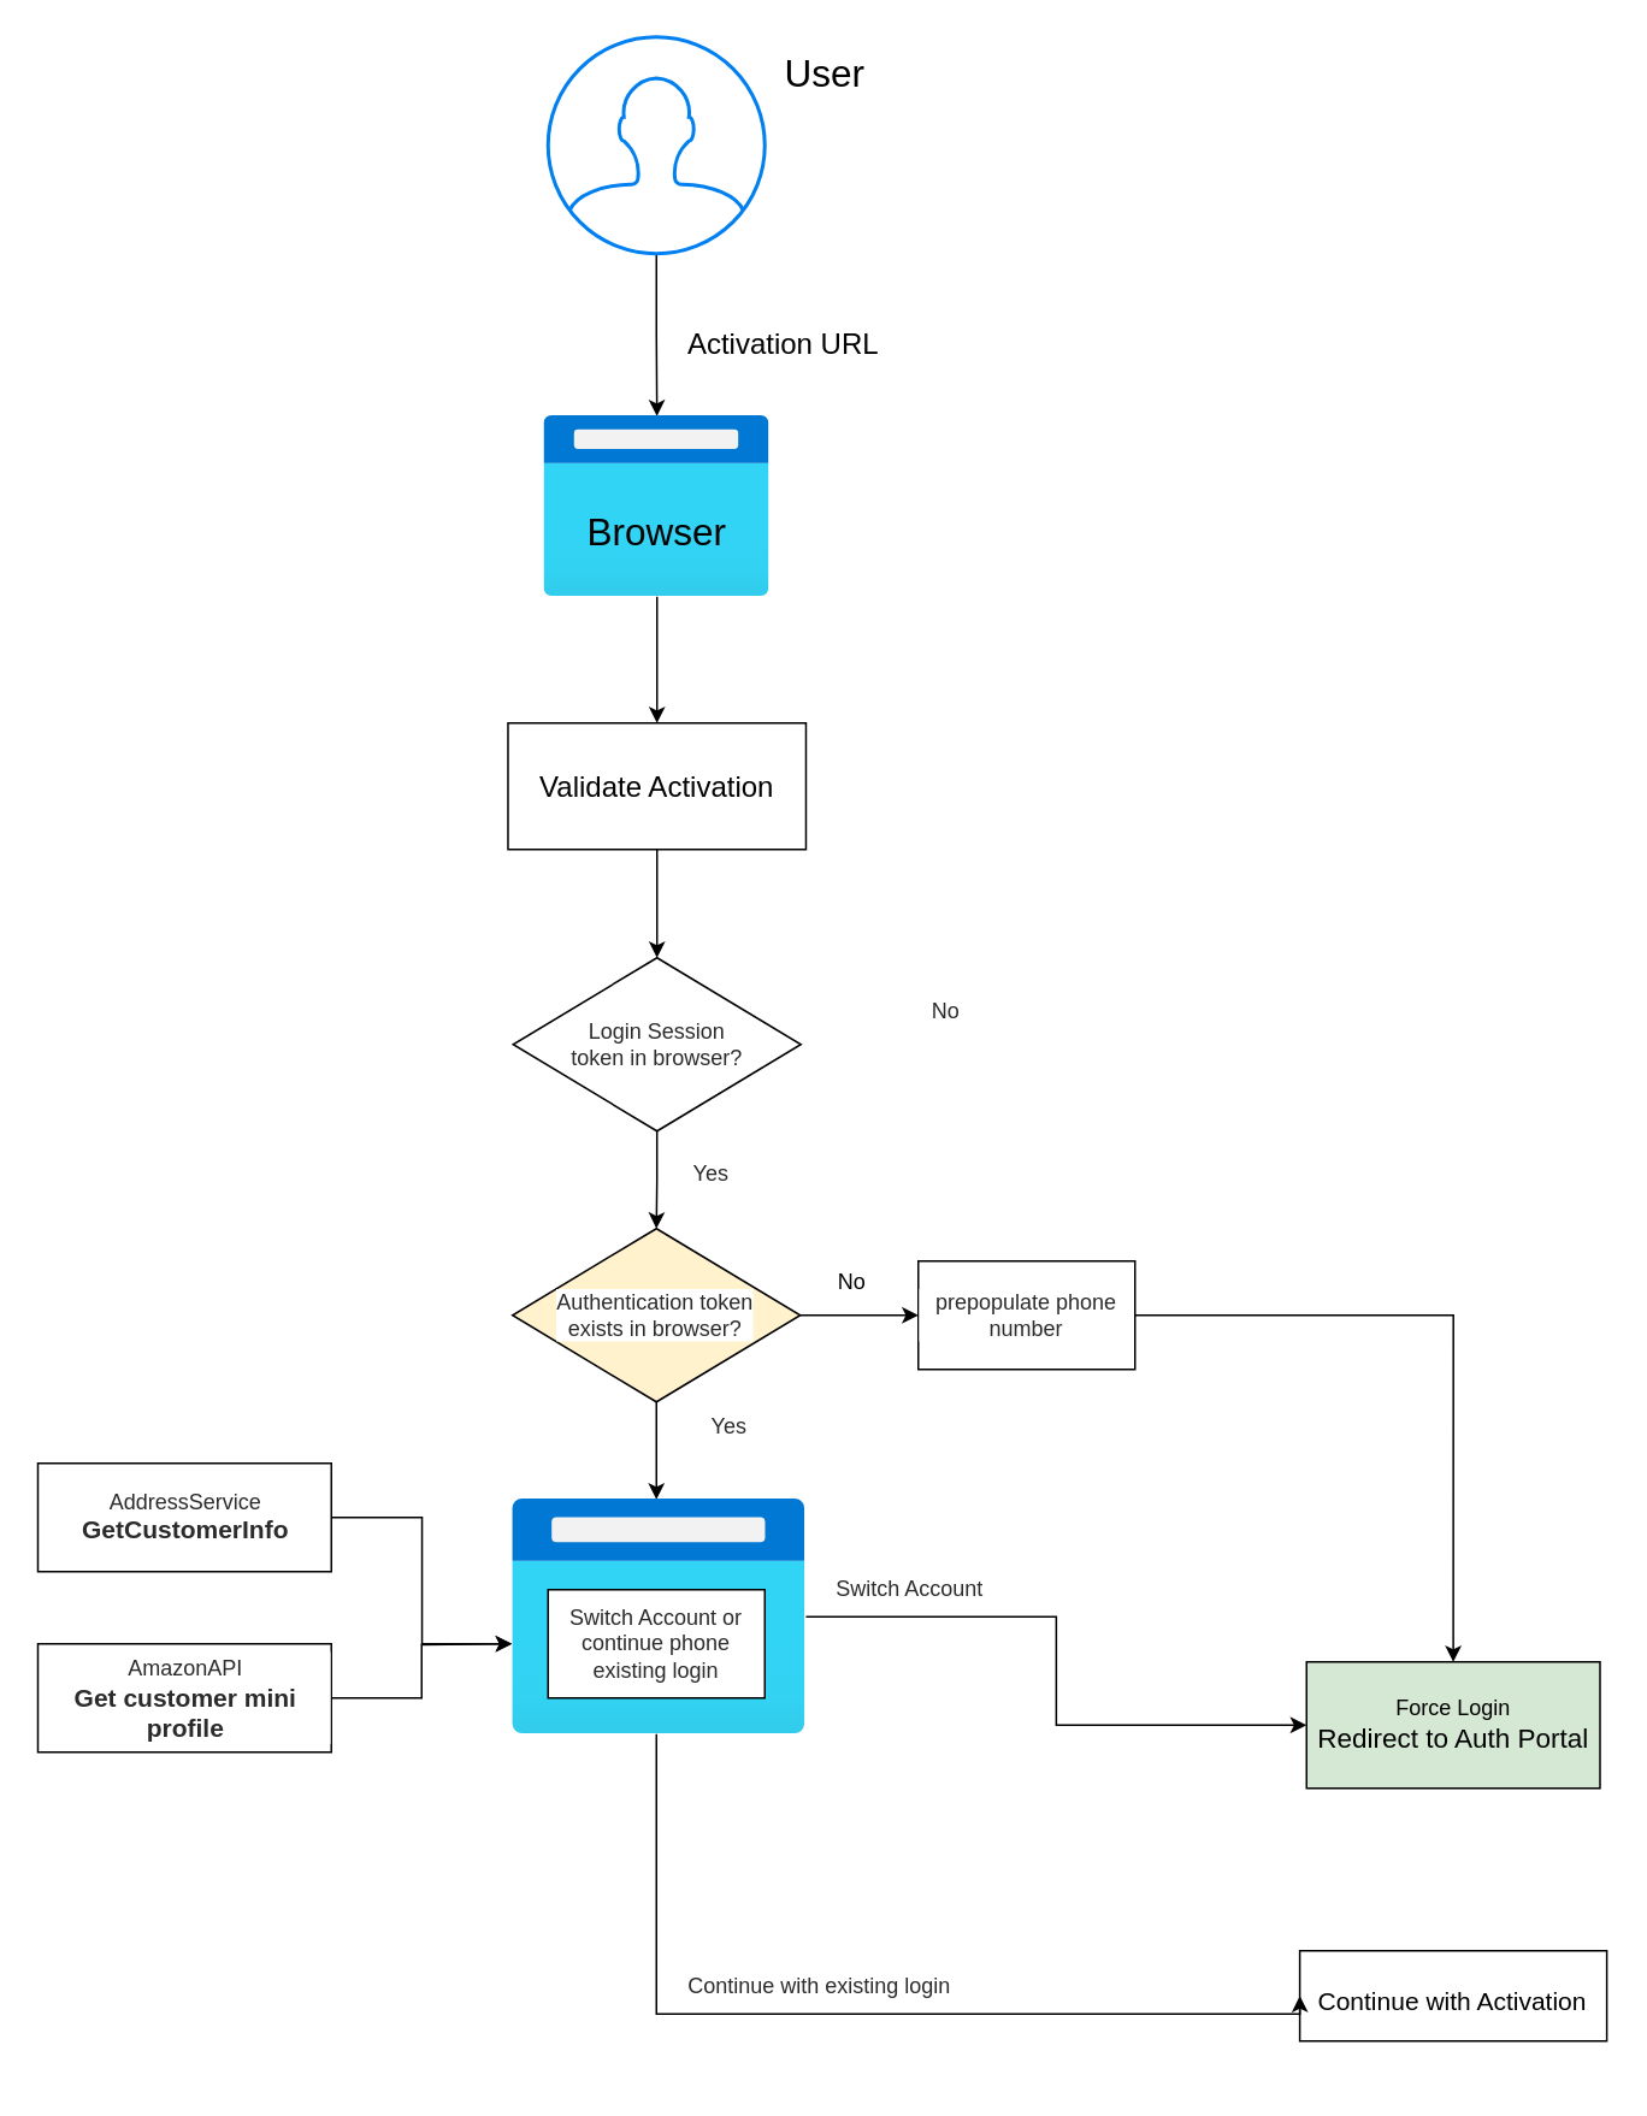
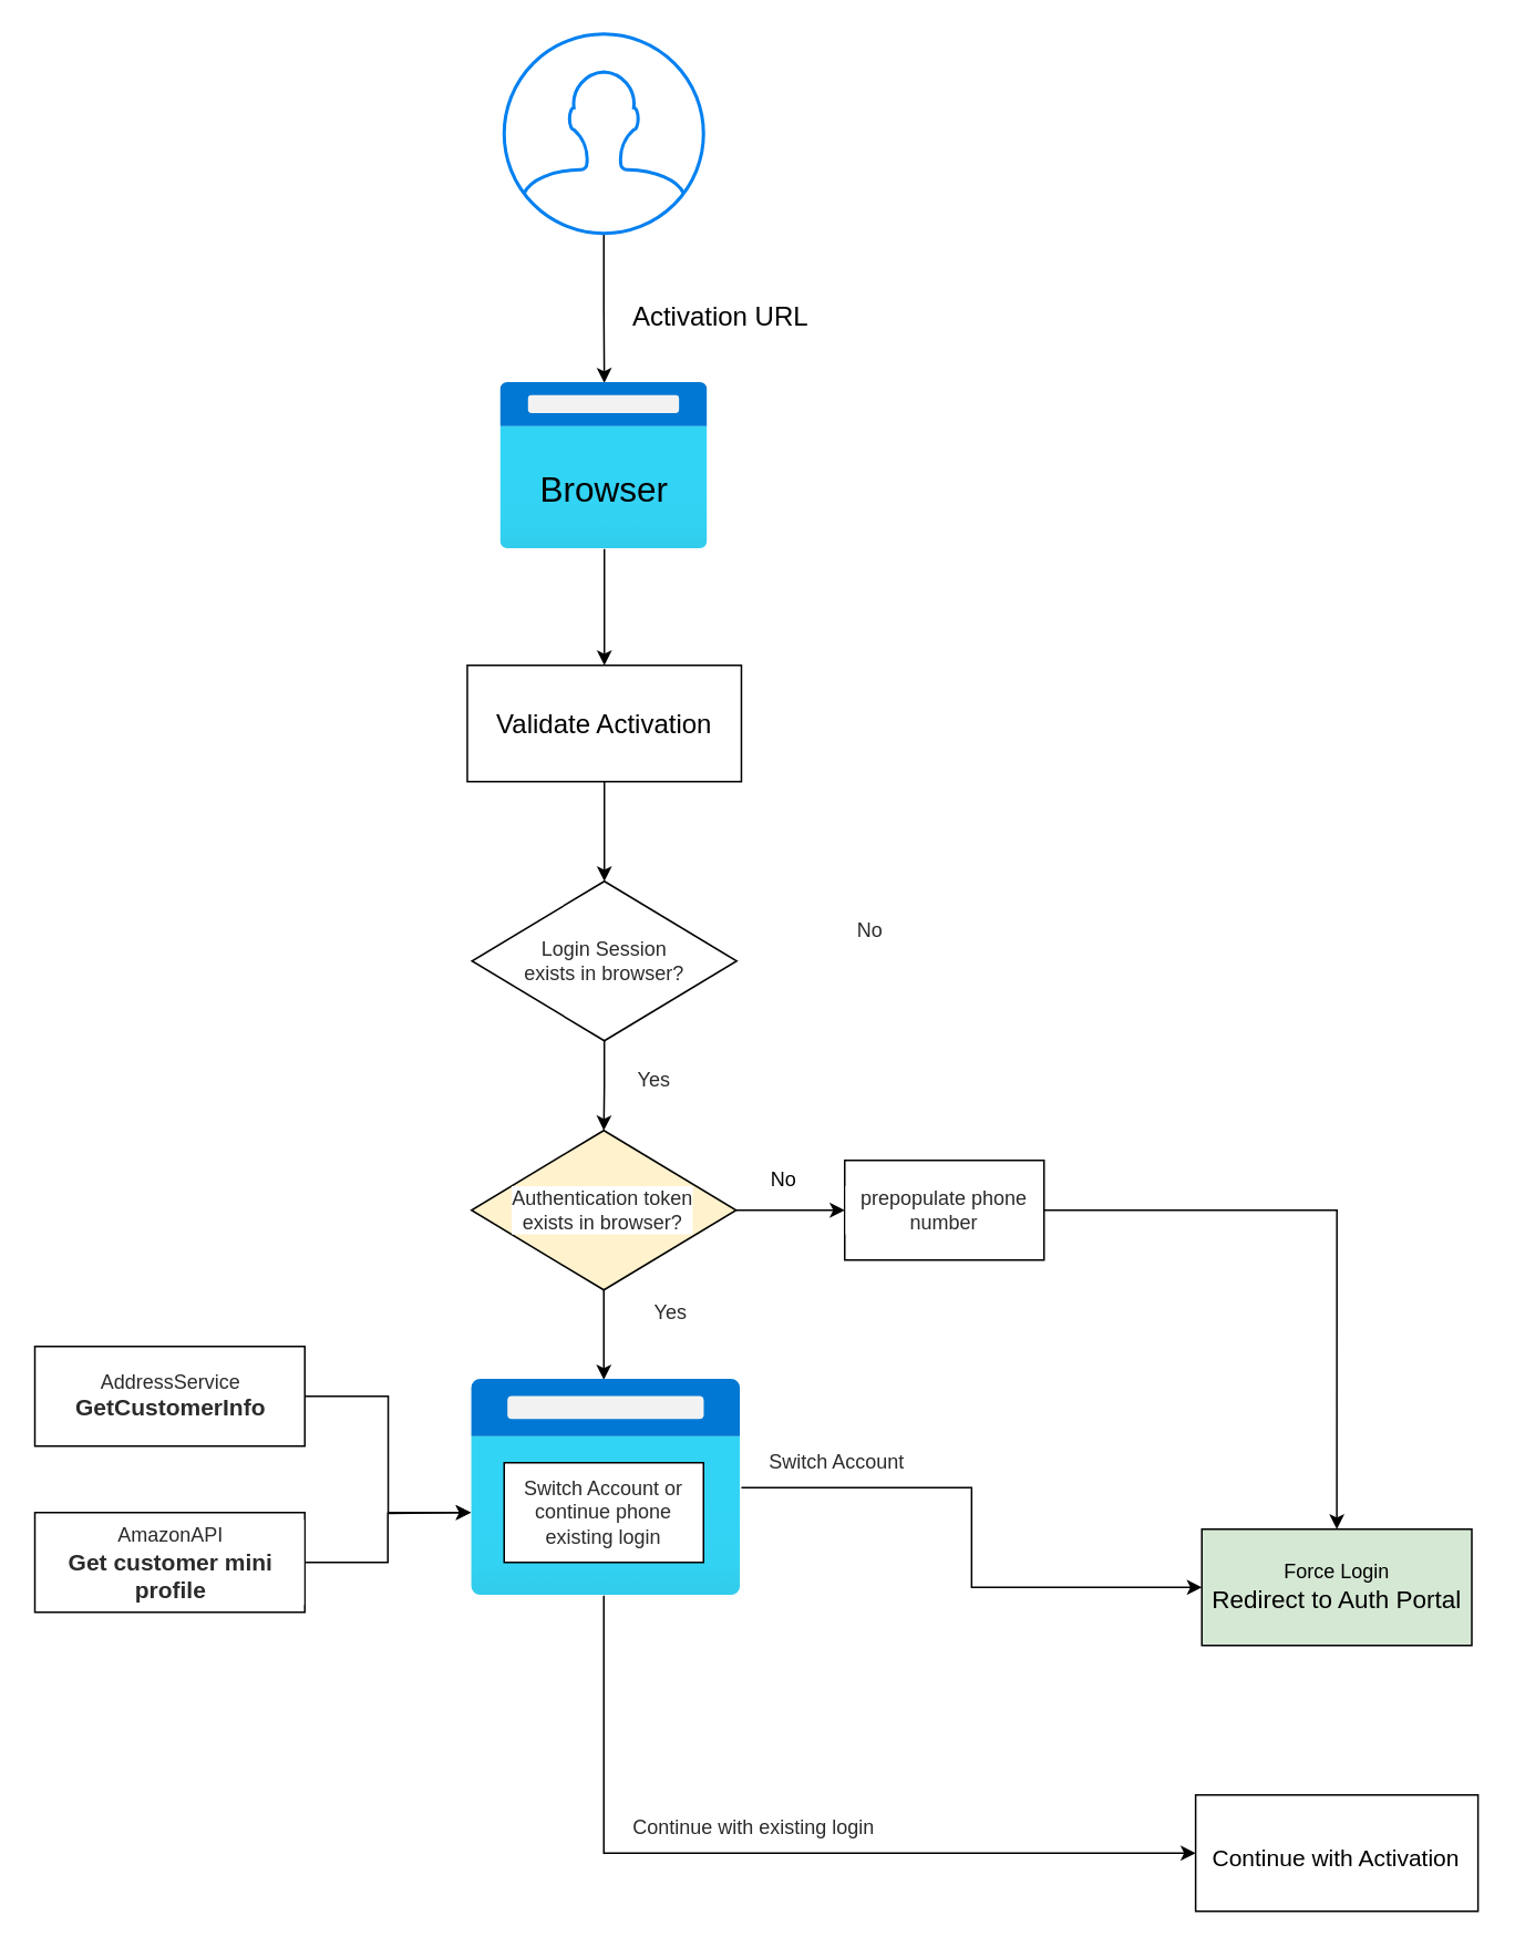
- <mxCell id="9" value="&lt;div style=&quot;font-size: 21px&quot;&gt;&lt;font style=&quot;font-size: 21px&quot;&gt;User&lt;/font&gt;&lt;/div&gt;" style="text;html=1;align=center;verticalAlign=middle;resizable=0;points=[];autosize=1;strokeColor=none;fillColor=none;" parent="1" vertex="1"><mxGeometry x="425.82" y="30" width="60" height="20" as="geometry" /></mxCell>
- <mxCell id="14" value="&lt;div&gt;Login Session &lt;br&gt;&lt;/div&gt;&lt;div&gt;token in browser?&lt;/div&gt;" style="rhombus;whiteSpace=wrap;html=1;labelBackgroundColor=#FFFFFF;fontColor=#2B2B2B;" parent="1" vertex="1"><mxGeometry x="283.64" y="530" width="159.37" height="96" as="geometry" /></mxCell>
+ <mxCell id="14" value="&lt;div&gt;Login Session &lt;br&gt;&lt;/div&gt;&lt;div&gt;exists in browser?&lt;/div&gt;" style="rhombus;whiteSpace=wrap;html=1;labelBackgroundColor=#FFFFFF;fontColor=#2B2B2B;" parent="1" vertex="1"><mxGeometry x="283.64" y="530" width="159.37" height="96" as="geometry" /></mxCell>
- <mxCell id="11" value="&lt;div&gt;&lt;font style=&quot;font-size: 14px&quot;&gt;Continue with Activation&lt;/font&gt;&lt;/div&gt;" style="rounded=0;whiteSpace=wrap;html=1;fontSize=21;" parent="1" vertex="1"><mxGeometry x="719.25" y="1080" width="170" height="50" as="geometry" /></mxCell>
+ <mxCell id="11" value="&lt;div&gt;&lt;font style=&quot;font-size: 14px&quot;&gt;Continue with Activation&lt;/font&gt;&lt;/div&gt;" style="rounded=0;whiteSpace=wrap;html=1;fontSize=21;" parent="1" vertex="1"><mxGeometry x="719.25" y="1080" width="170" height="70" as="geometry" /></mxCell>
